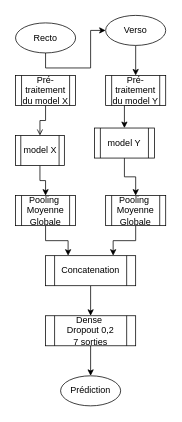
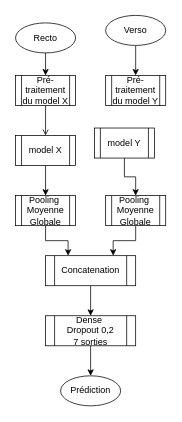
- <mxCell id="2" style="edgeStyle=orthogonalEdgeStyle;rounded=0;orthogonalLoop=1;jettySize=auto;html=1;exitX=0.5;exitY=1;exitDx=0;exitDy=0;" parent="1" source="3" target="5" edge="1"><mxGeometry relative="1" as="geometry" /></mxCell>
+ <mxCell id="2" style="edgeStyle=orthogonalEdgeStyle;rounded=0;orthogonalLoop=1;jettySize=auto;html=1;exitX=0.5;exitY=1;exitDx=0;exitDy=0;entryX=0.5;entryY=0;entryDx=0;entryDy=0;" parent="1" source="3" target="7" edge="1"><mxGeometry relative="1" as="geometry" /></mxCell>
- <mxCell id="8" style="edgeStyle=orthogonalEdgeStyle;rounded=0;orthogonalLoop=1;jettySize=auto;html=1;exitX=0.5;exitY=1;exitDx=0;exitDy=0;entryX=0.5;entryY=0;entryDx=0;entryDy=0;" parent="1" source="9" target="13" edge="1"><mxGeometry relative="1" as="geometry" /></mxCell>
- <mxCell id="11" value="model X" style="shape=process;whiteSpace=wrap;html=1;backgroundOutline=1;" parent="1" vertex="1"><mxGeometry x="20" y="180" width="65" height="40" as="geometry" /></mxCell>
+ <mxCell id="11" value="model X" style="shape=process;whiteSpace=wrap;html=1;backgroundOutline=1;" parent="1" vertex="1"><mxGeometry x="20" y="180" width="80" height="40" as="geometry" /></mxCell>
